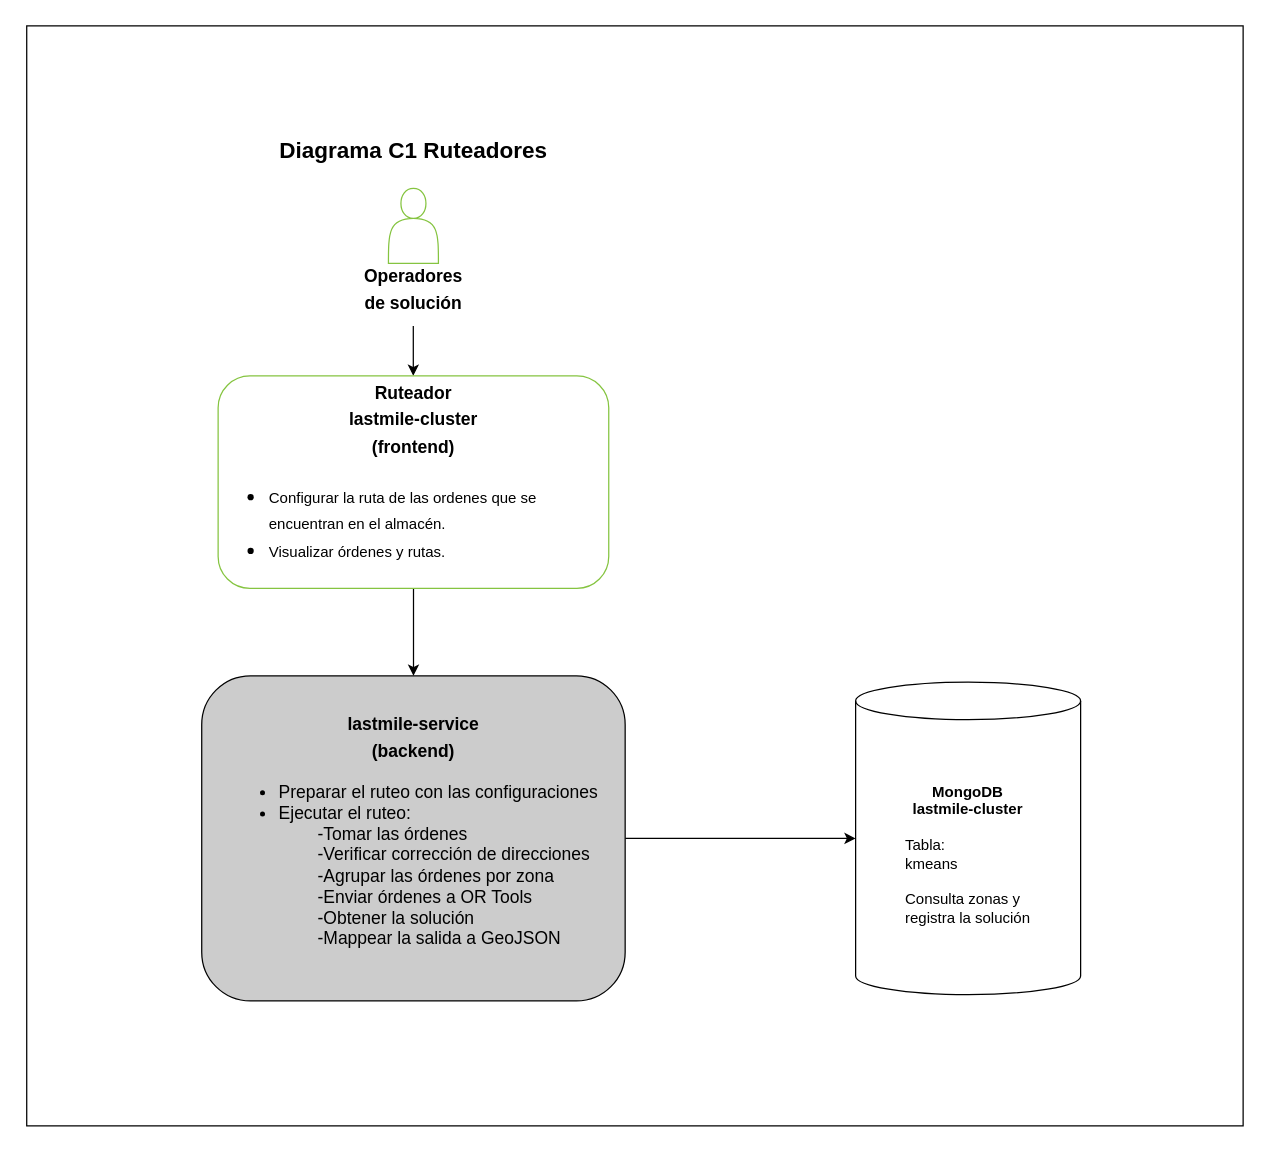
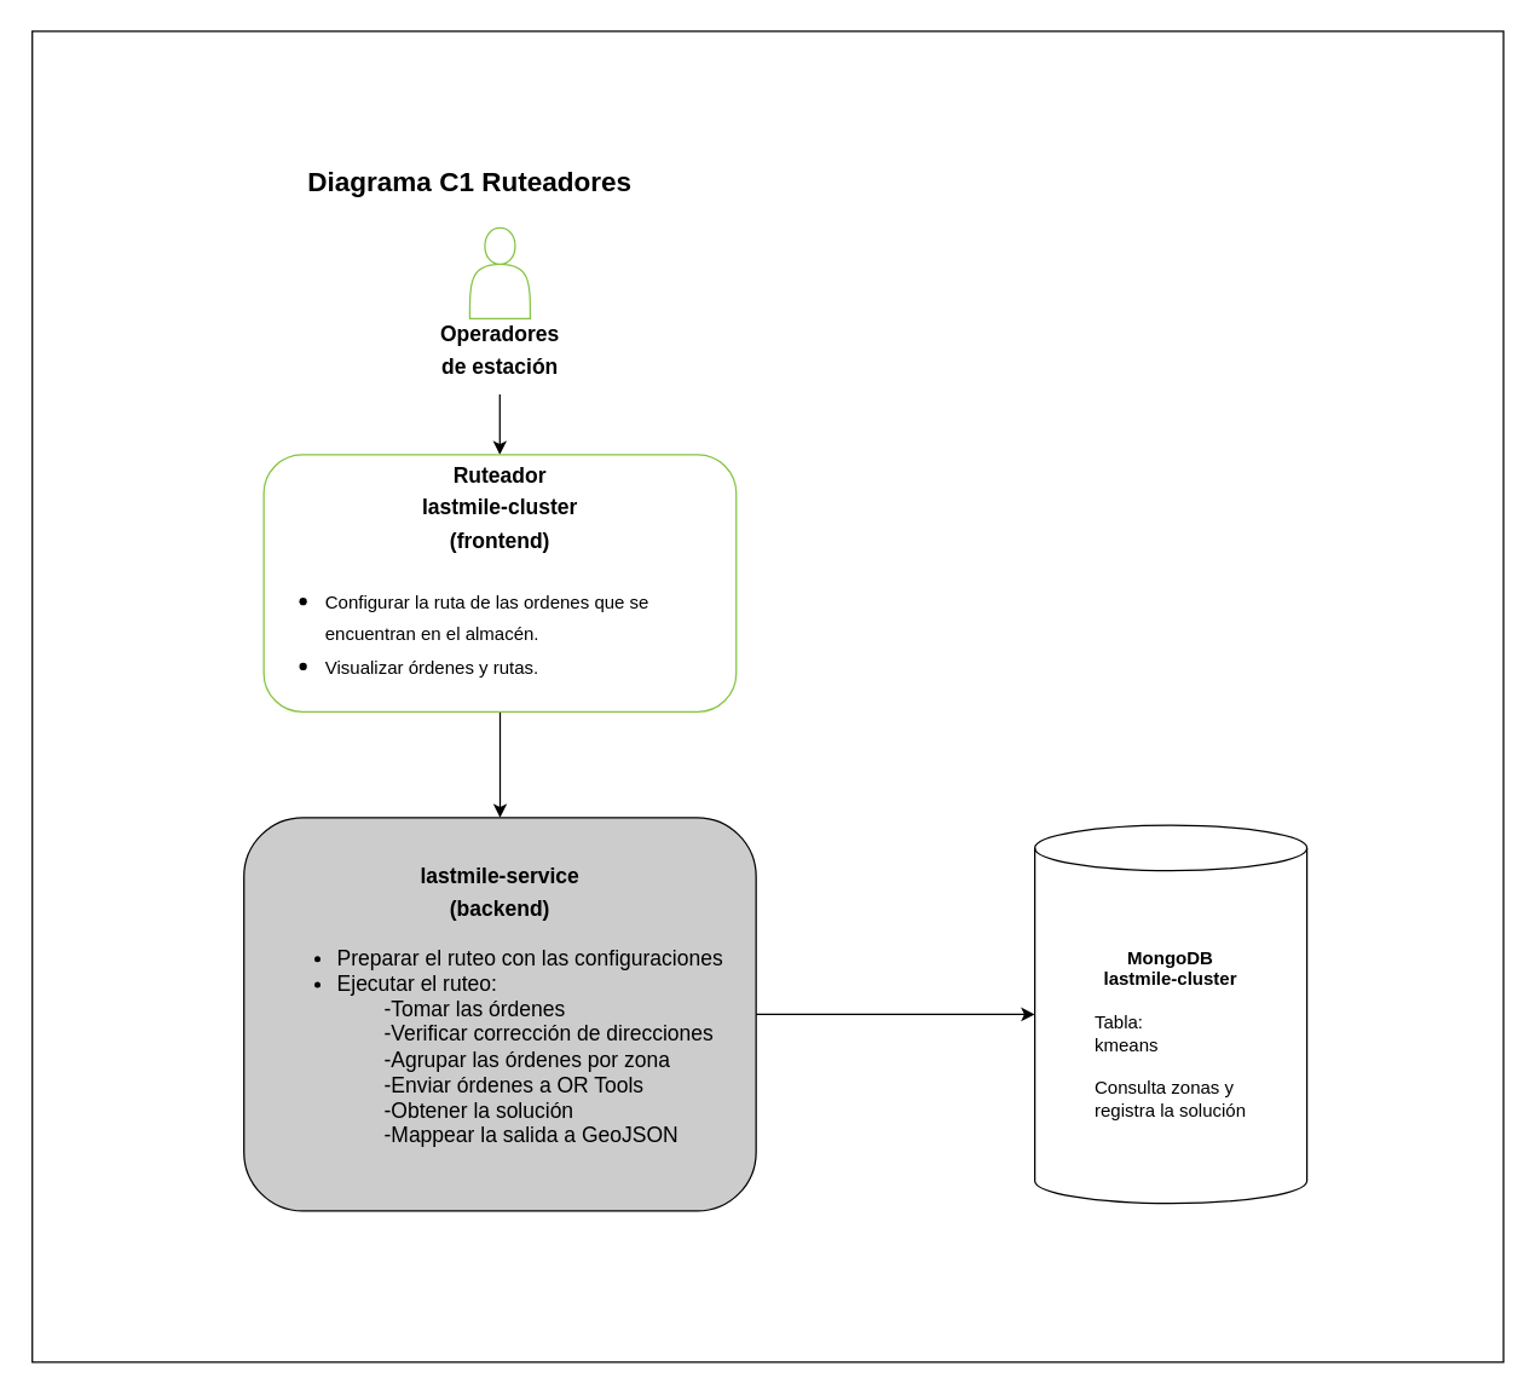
- <mxCell id="5" value="&lt;b&gt;&lt;font style=&quot;font-size: 18px;&quot;&gt;Diagrama C1 Ruteadores&lt;/font&gt;&lt;/b&gt;" style="text;html=1;align=center;verticalAlign=middle;resizable=0;points=[];autosize=1;strokeColor=none;fillColor=none;" parent="1" vertex="1"><mxGeometry x="210.25" y="100" width="240" height="40" as="geometry" /></mxCell>
+ <mxCell id="5" value="&lt;b&gt;&lt;font style=&quot;font-size: 18px;&quot;&gt;Diagrama C1 Ruteadores&lt;/font&gt;&lt;/b&gt;" style="text;html=1;align=center;verticalAlign=middle;resizable=0;points=[];autosize=1;strokeColor=none;fillColor=none;" parent="1" vertex="1"><mxGeometry x="190.25" y="100" width="240" height="40" as="geometry" /></mxCell>
- <mxCell id="10" value="&lt;font style=&quot;font-size: 14px;&quot;&gt;&lt;b&gt;Operadores &lt;br&gt;de solución&lt;/b&gt;&lt;/font&gt;" style="text;html=1;align=center;verticalAlign=middle;resizable=0;points=[];autosize=1;strokeColor=none;fillColor=none;fontSize=18;" parent="1" vertex="1"><mxGeometry x="280.25" y="200" width="100" height="60" as="geometry" /></mxCell>
+ <mxCell id="10" value="&lt;font style=&quot;font-size: 14px;&quot;&gt;&lt;b&gt;Operadores &lt;br&gt;de estación&lt;/b&gt;&lt;/font&gt;" style="text;html=1;align=center;verticalAlign=middle;resizable=0;points=[];autosize=1;strokeColor=none;fillColor=none;fontSize=18;" parent="1" vertex="1"><mxGeometry x="280.25" y="200" width="100" height="60" as="geometry" /></mxCell>
